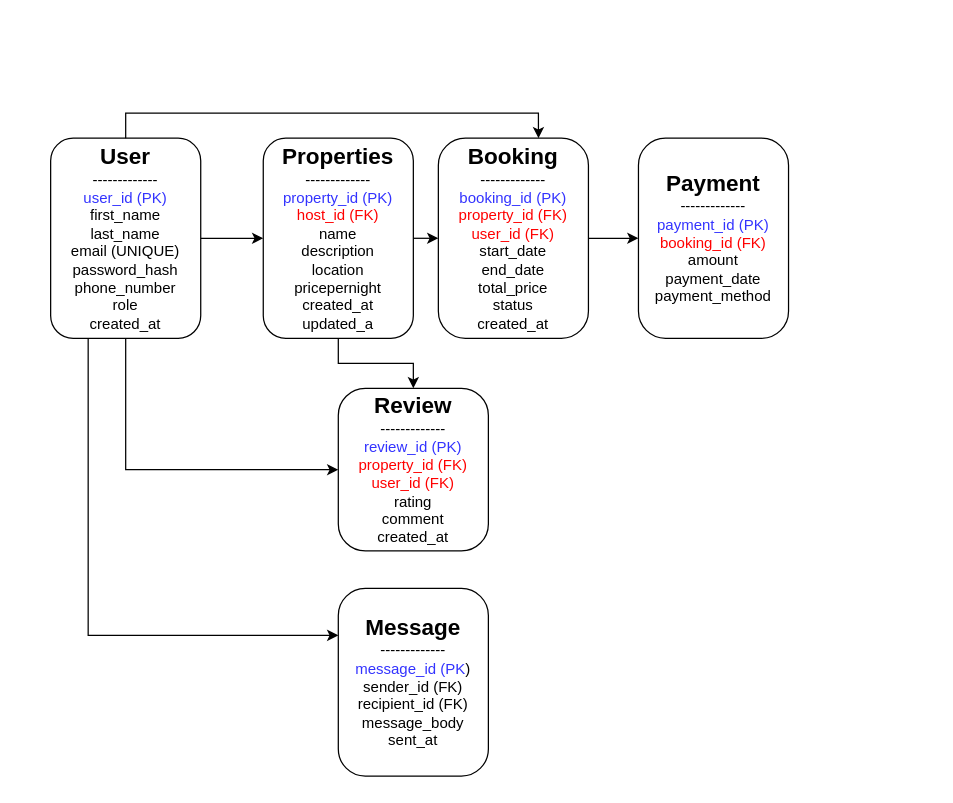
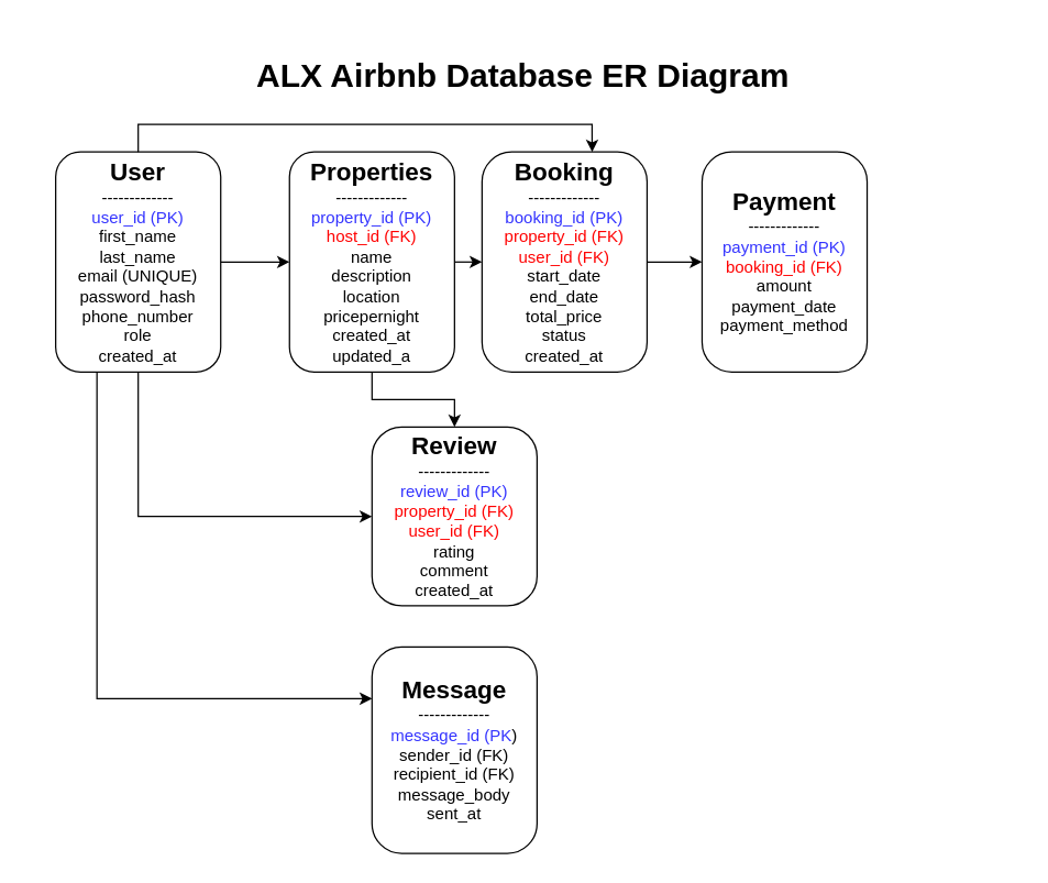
+ <mxCell id="15" value="&lt;b&gt;&lt;font style=&quot;font-size: 24px;&quot;&gt;ALX Airbnb Database ER Diagram&lt;/font&gt;&lt;/b&gt;" style="text;html=1;whiteSpace=wrap;strokeColor=none;fillColor=none;align=center;verticalAlign=middle;rounded=0;" vertex="1" parent="1"><mxGeometry x="20" y="20" width="720" height="70" as="geometry" /></mxCell>
